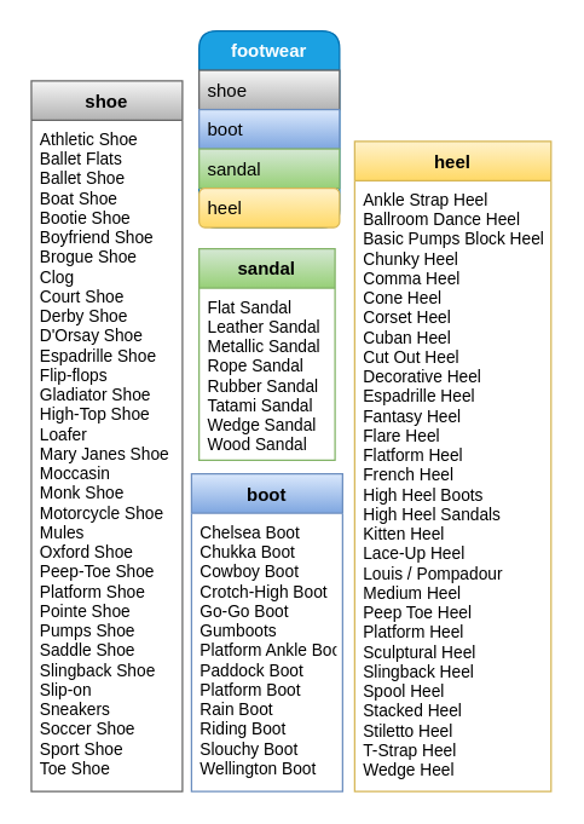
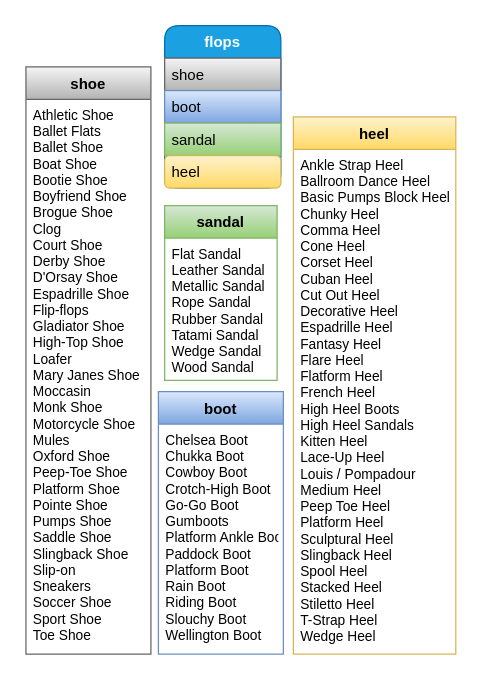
- <mxCell id="10" value="footwear" style="swimlane;fontStyle=1;align=center;verticalAlign=top;childLayout=stackLayout;horizontal=1;startSize=26;horizontalStack=0;resizeParent=1;resizeLast=0;collapsible=1;marginBottom=0;rounded=1;shadow=0;strokeWidth=1;fillColor=#1ba1e2;strokeColor=#006EAF;fontColor=#ffffff;" parent="1" vertex="1"><mxGeometry x="131" y="20" width="93" height="130" as="geometry"><mxRectangle x="140" y="40" width="160" height="26" as="alternateBounds" /></mxGeometry></mxCell>
+ <mxCell id="10" value="flops" style="swimlane;fontStyle=1;align=center;verticalAlign=top;childLayout=stackLayout;horizontal=1;startSize=26;horizontalStack=0;resizeParent=1;resizeLast=0;collapsible=1;marginBottom=0;rounded=1;shadow=0;strokeWidth=1;fillColor=#1ba1e2;strokeColor=#006EAF;fontColor=#ffffff;" parent="1" vertex="1"><mxGeometry x="131" y="20" width="93" height="130" as="geometry"><mxRectangle x="140" y="40" width="160" height="26" as="alternateBounds" /></mxGeometry></mxCell>
